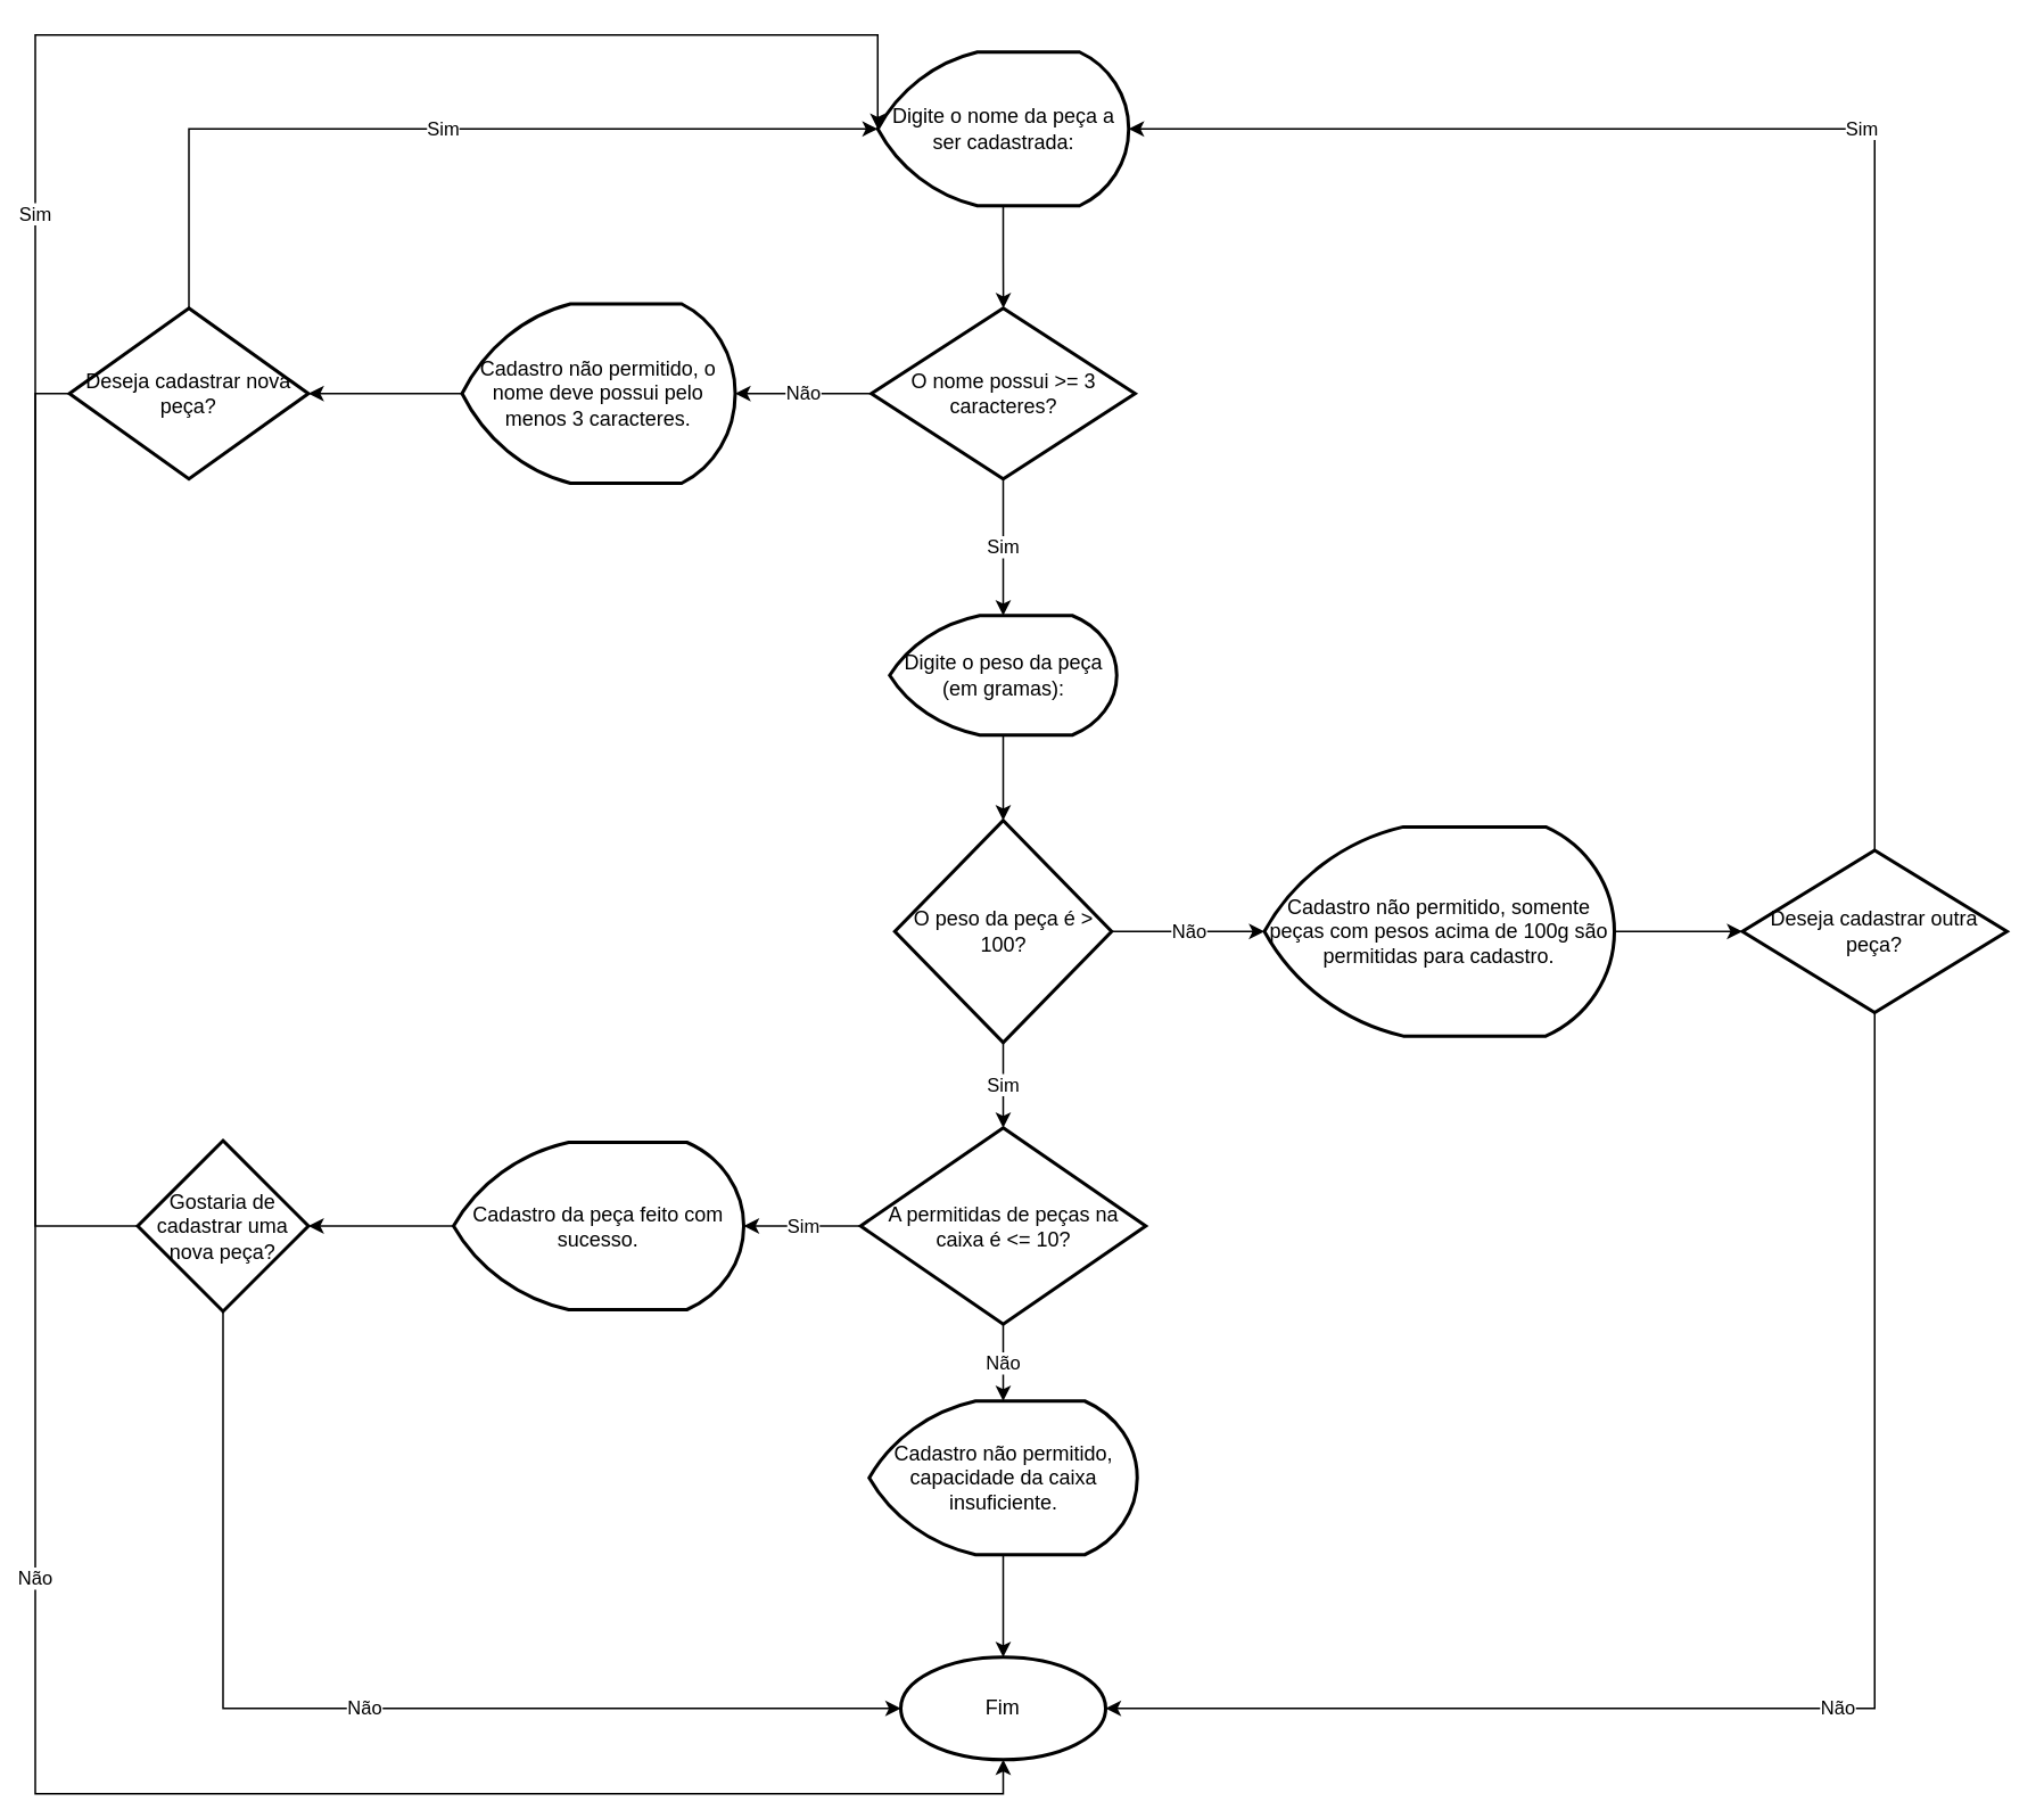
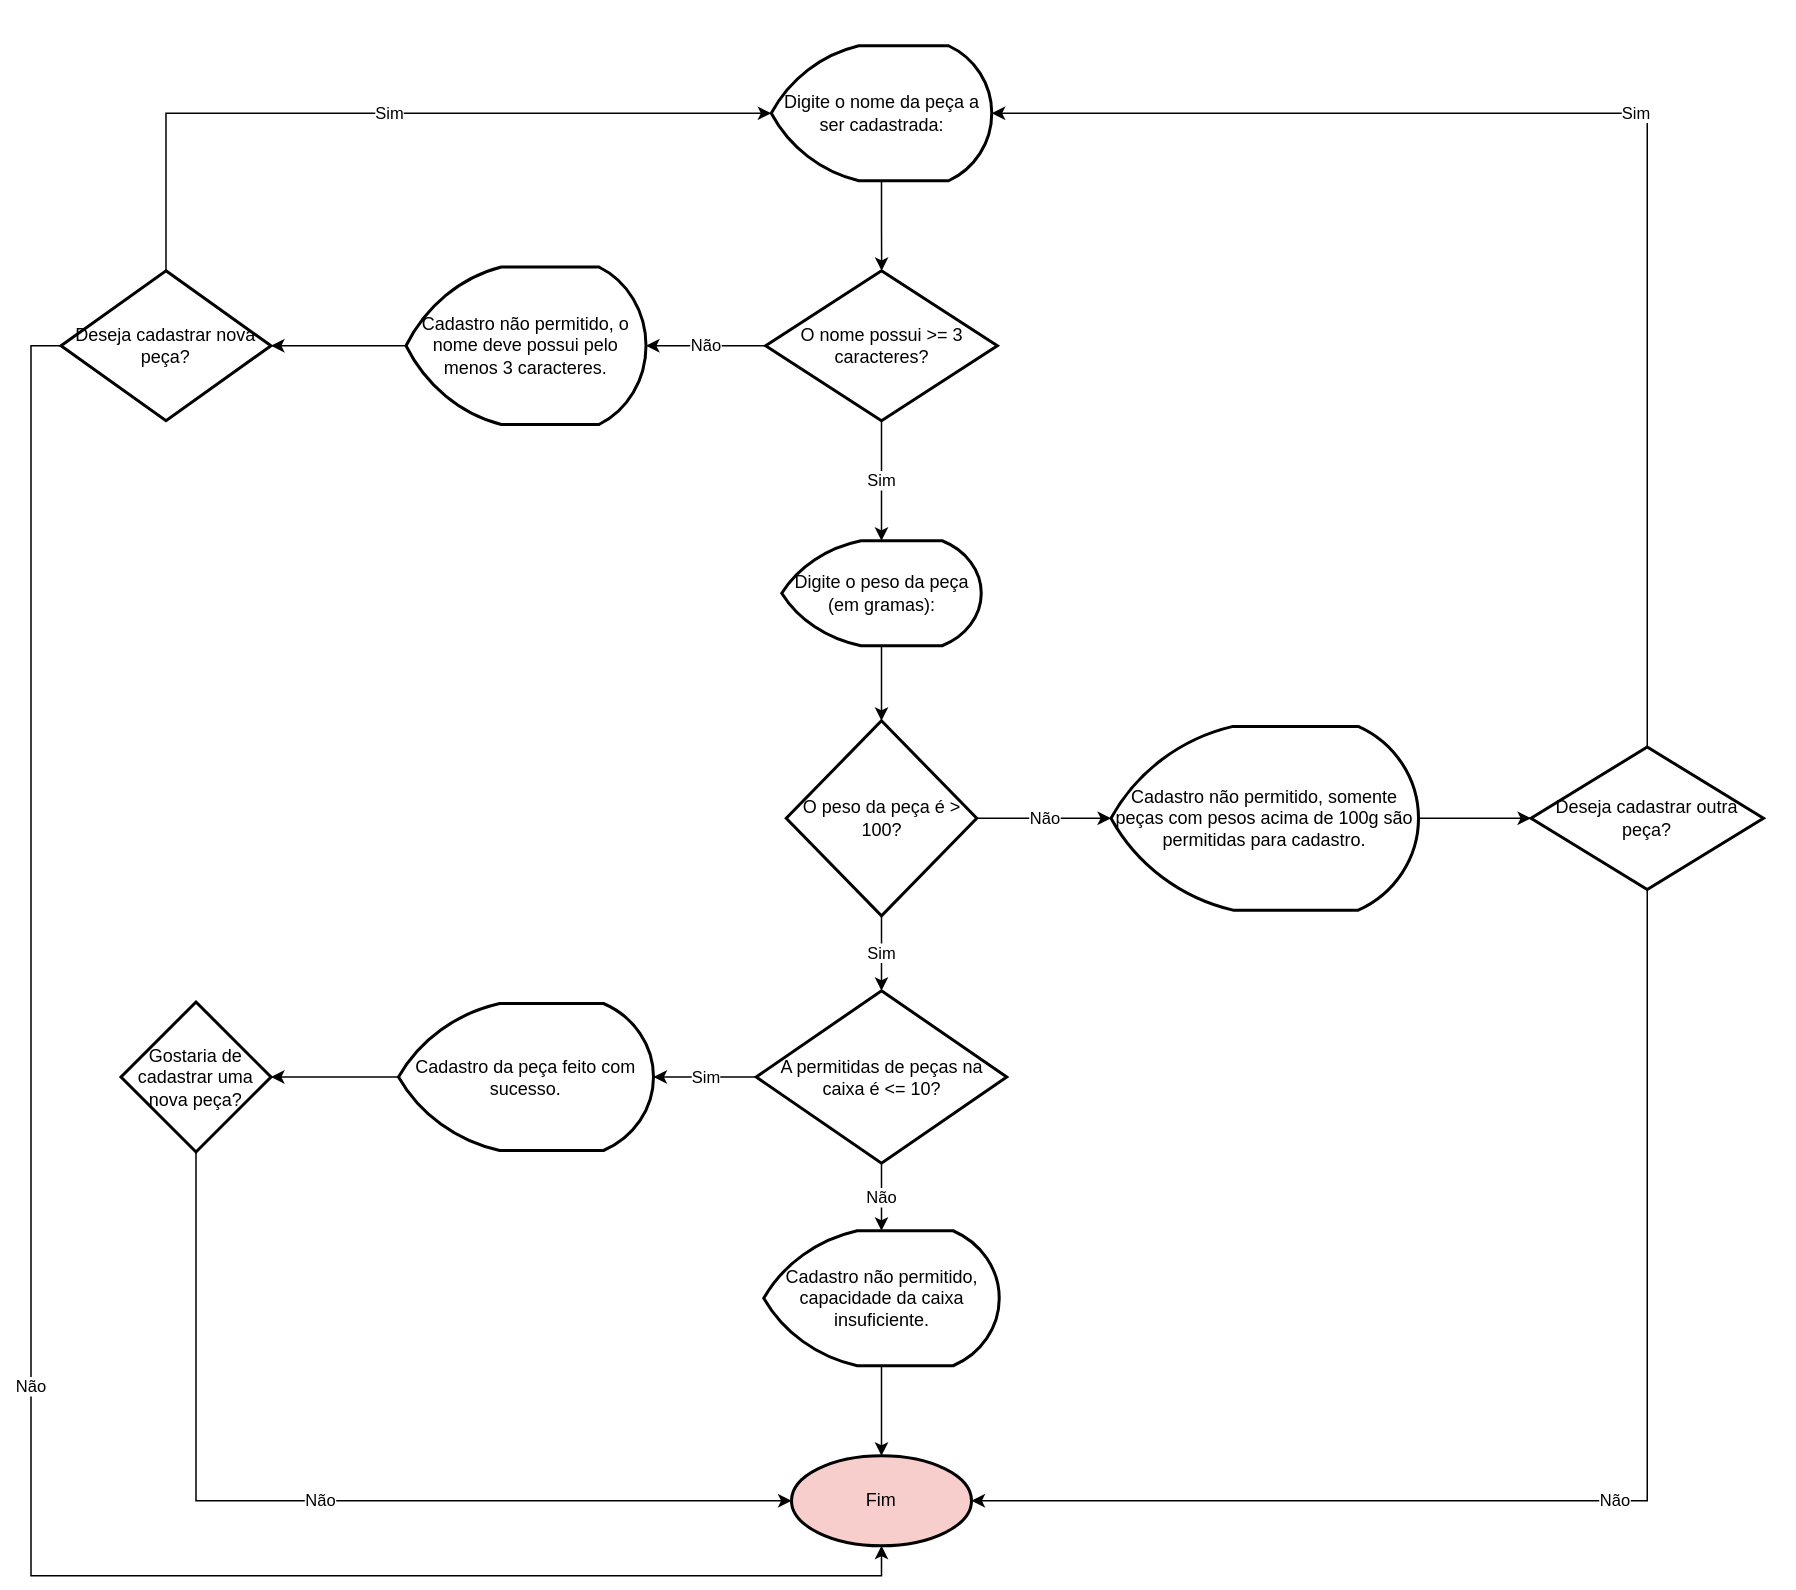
- <mxCell id="27" value="Sim" style="edgeStyle=orthogonalEdgeStyle;rounded=0;orthogonalLoop=1;jettySize=auto;html=1;exitX=0;exitY=0.5;exitDx=0;exitDy=0;exitPerimeter=0;entryX=0;entryY=0.5;entryDx=0;entryDy=0;entryPerimeter=0;" edge="1" parent="1" source="29" target="3"><mxGeometry relative="1" as="geometry"><Array as="points"><mxPoint x="20" y="718" /><mxPoint x="20" y="20" /><mxPoint x="514" y="20" /></Array></mxGeometry></mxCell>
- <mxCell id="32" value="Fim" style="ellipse;whiteSpace=wrap;html=1;strokeWidth=2;" vertex="1" parent="1"><mxGeometry x="527" y="970" width="120" height="60" as="geometry" /></mxCell>
+ <mxCell id="32" value="Fim" style="ellipse;whiteSpace=wrap;html=1;strokeWidth=2;fillColor=#f8cecc;" vertex="1" parent="1"><mxGeometry x="527" y="970" width="120" height="60" as="geometry" /></mxCell>
